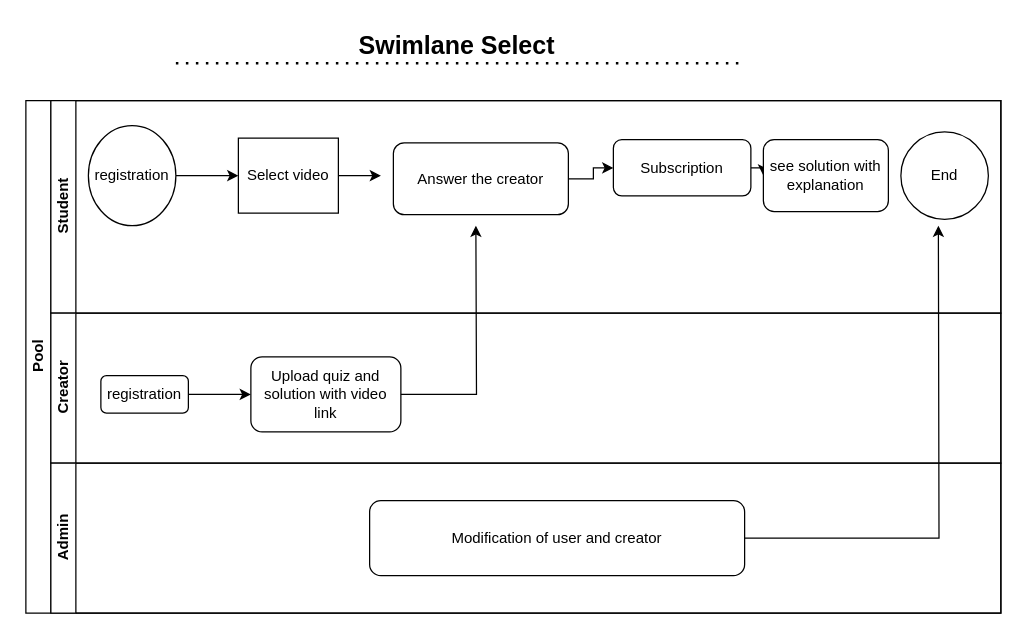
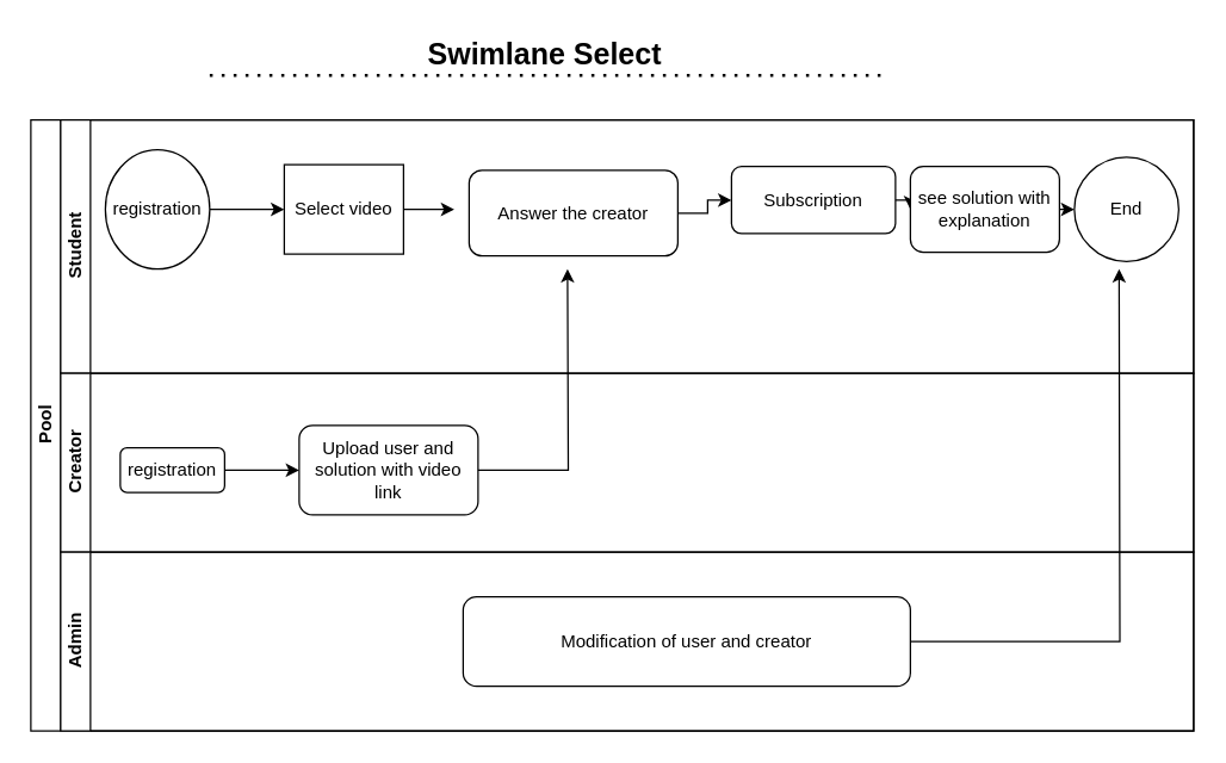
+ <mxCell id="13" style="edgeStyle=orthogonalEdgeStyle;rounded=0;orthogonalLoop=1;jettySize=auto;html=1;exitX=1;exitY=0.5;exitDx=0;exitDy=0;entryX=0;entryY=0.5;entryDx=0;entryDy=0;" edge="1" parent="3" source="14" target="8"><mxGeometry relative="1" as="geometry" /></mxCell>
- <mxCell id="16" value="Upload quiz and solution with video link" style="rounded=1;whiteSpace=wrap;html=1;" parent="15" vertex="1"><mxGeometry x="160" y="35" width="120" height="60" as="geometry" /></mxCell>
+ <mxCell id="16" value="Upload user and solution with video link" style="rounded=1;whiteSpace=wrap;html=1;" parent="15" vertex="1"><mxGeometry x="160" y="35" width="120" height="60" as="geometry" /></mxCell>
- <mxCell id="20" value="Modification of user and creator" style="rounded=1;whiteSpace=wrap;html=1;" vertex="1" parent="19"><mxGeometry x="255" y="30" width="300" height="60" as="geometry" /></mxCell>
+ <mxCell id="20" value="Modification of user and creator" style="rounded=1;whiteSpace=wrap;html=1;" vertex="1" parent="19"><mxGeometry x="270" y="30" width="300" height="60" as="geometry" /></mxCell>
